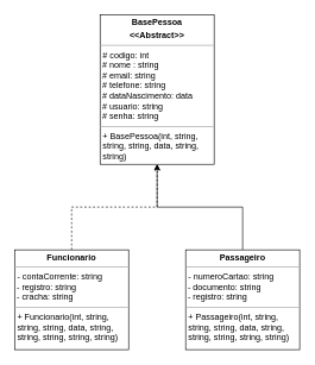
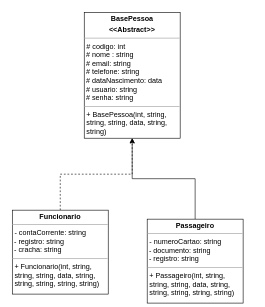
- <mxCell id="6" value="&lt;p style=&quot;margin:0px;margin-top:4px;text-align:center;&quot;&gt;&lt;b&gt;Passageiro&lt;/b&gt;&lt;/p&gt;&lt;hr size=&quot;1&quot;&gt;&lt;p style=&quot;margin:0px;margin-left:4px;&quot;&gt;- numeroCartao: string&lt;/p&gt;&amp;nbsp;- documento: string&lt;br&gt;&amp;nbsp;- registro: string&lt;br&gt;&lt;hr size=&quot;1&quot;&gt;&lt;p style=&quot;margin:0px;margin-left:4px;&quot;&gt;+ Passageiro(int, string, string, string, data, string, string, string, string, string)&lt;/p&gt;" style="verticalAlign=top;align=left;overflow=fill;fontSize=12;fontFamily=Helvetica;html=1;whiteSpace=wrap;" vertex="1" parent="1"><mxGeometry x="260" y="350" width="160" height="140" as="geometry" /></mxCell>
+ <mxCell id="6" value="&lt;p style=&quot;margin:0px;margin-top:4px;text-align:center;&quot;&gt;&lt;b&gt;Passageiro&lt;/b&gt;&lt;/p&gt;&lt;hr size=&quot;1&quot;&gt;&lt;p style=&quot;margin:0px;margin-left:4px;&quot;&gt;- numeroCartao: string&lt;/p&gt;&amp;nbsp;- documento: string&lt;br&gt;&amp;nbsp;- registro: string&lt;br&gt;&lt;hr size=&quot;1&quot;&gt;&lt;p style=&quot;margin:0px;margin-left:4px;&quot;&gt;+ Passageiro(int, string, string, string, data, string, string, string, string, string)&lt;/p&gt;" style="verticalAlign=top;align=left;overflow=fill;fontSize=12;fontFamily=Helvetica;html=1;whiteSpace=wrap;" vertex="1" parent="1"><mxGeometry x="245" y="365" width="160" height="140" as="geometry" /></mxCell>
